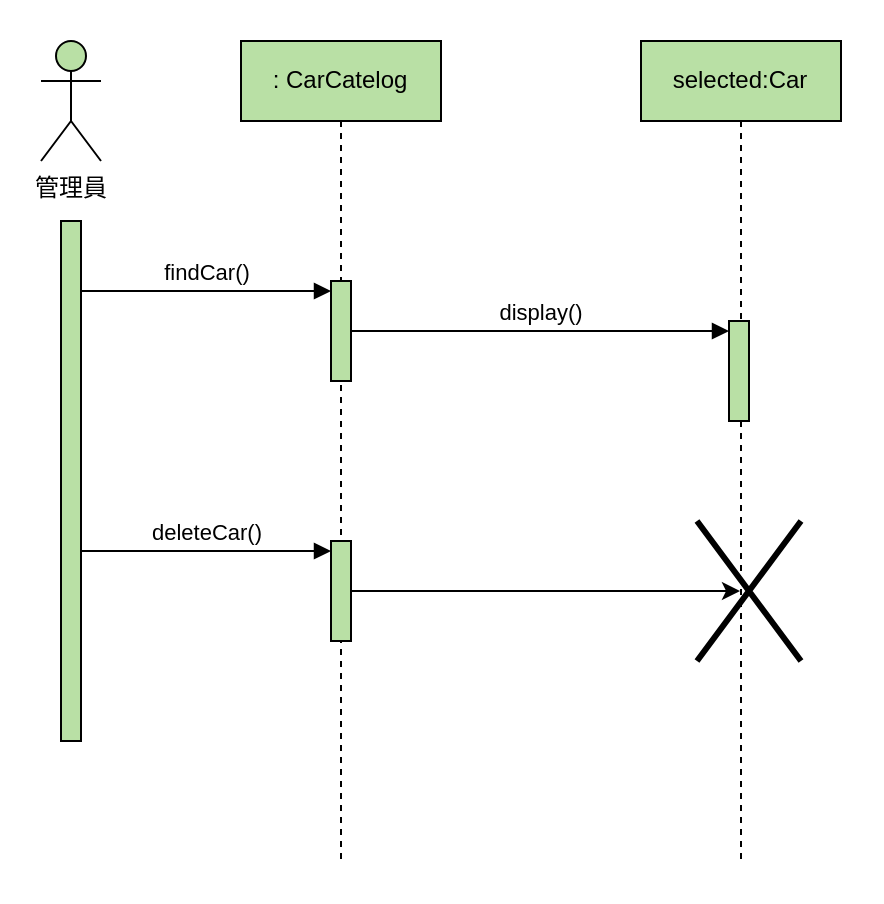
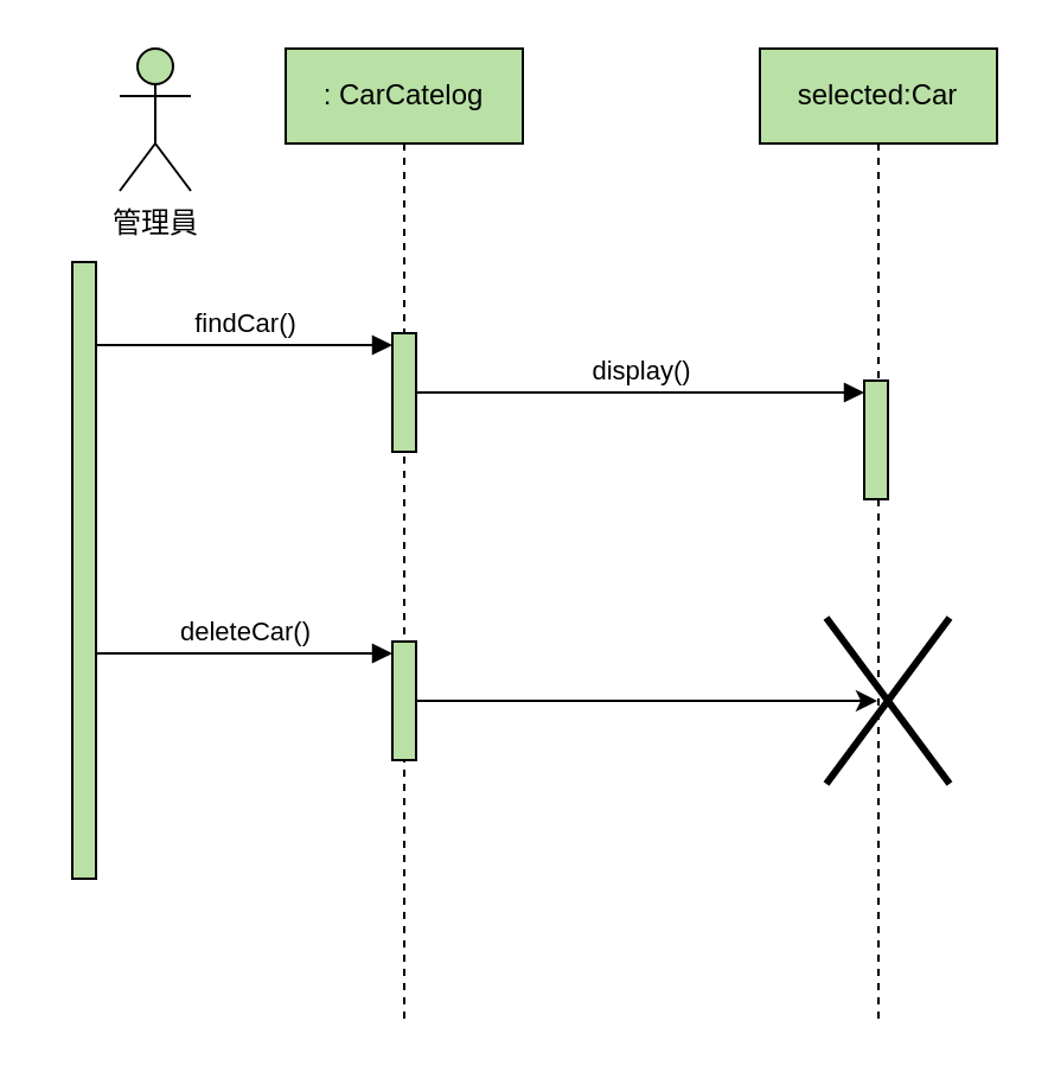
- <mxCell id="2" value="管理員" style="shape=umlActor;verticalLabelPosition=bottom;verticalAlign=top;html=1;outlineConnect=0;fillColor=#B9E0A5;" vertex="1" parent="1"><mxGeometry x="20" y="20" width="30" height="60" as="geometry" /></mxCell>
+ <mxCell id="2" value="管理員" style="shape=umlActor;verticalLabelPosition=bottom;verticalAlign=top;html=1;outlineConnect=0;fillColor=#B9E0A5;" vertex="1" parent="1"><mxGeometry x="50" y="20" width="30" height="60" as="geometry" /></mxCell>
